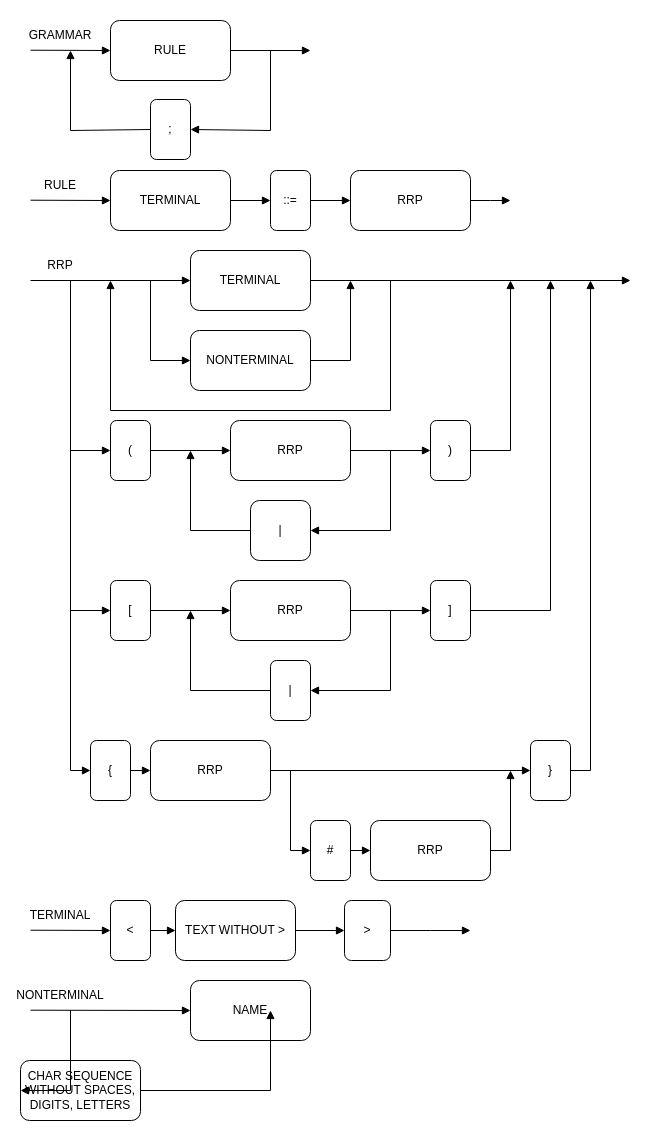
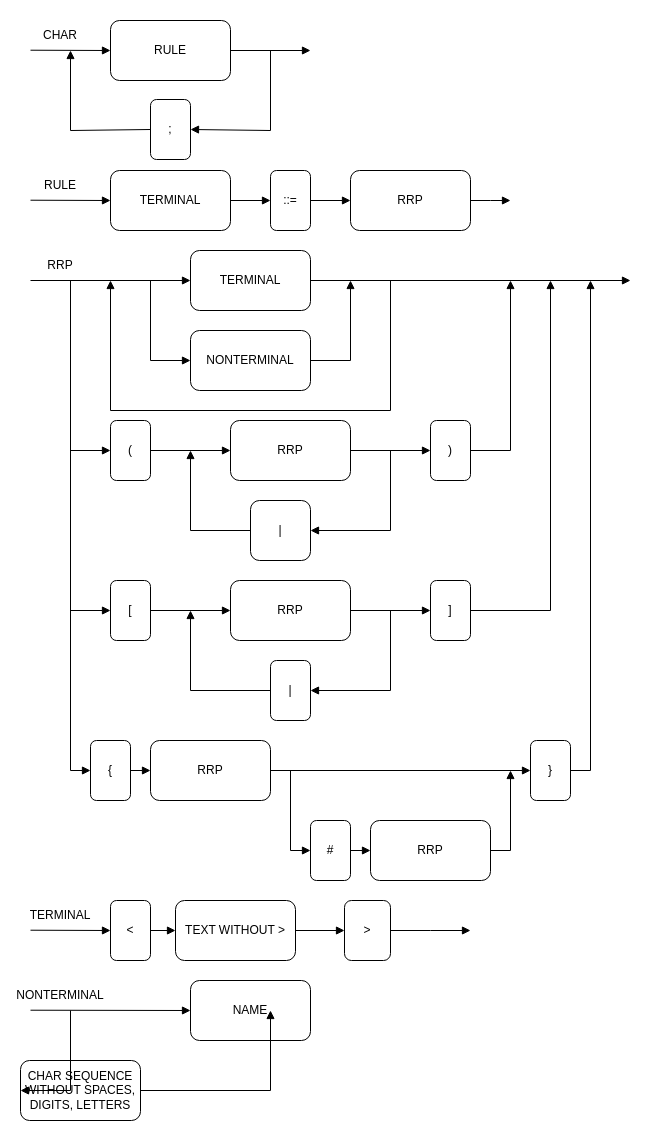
- <mxCell id="8" value="GRAMMAR" style="text;html=1;strokeColor=none;fillColor=none;align=center;verticalAlign=middle;whiteSpace=wrap;rounded=0;" vertex="1" parent="1"><mxGeometry x="30" y="20" width="60" height="30" as="geometry" /></mxCell>
+ <mxCell id="8" value="CHAR" style="text;html=1;strokeColor=none;fillColor=none;align=center;verticalAlign=middle;whiteSpace=wrap;rounded=0;" vertex="1" parent="1"><mxGeometry x="30" y="20" width="60" height="30" as="geometry" /></mxCell>
